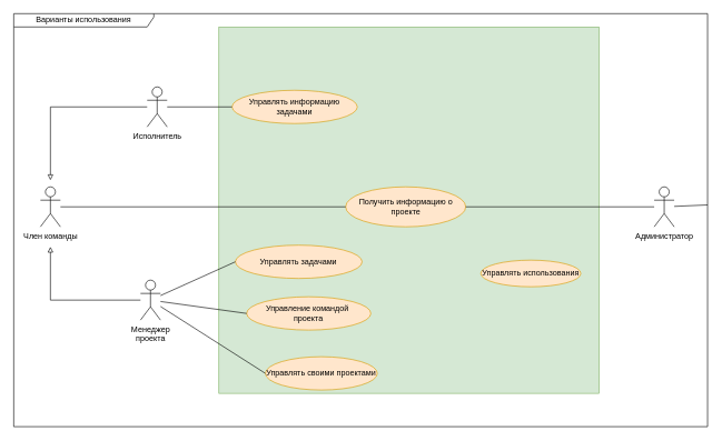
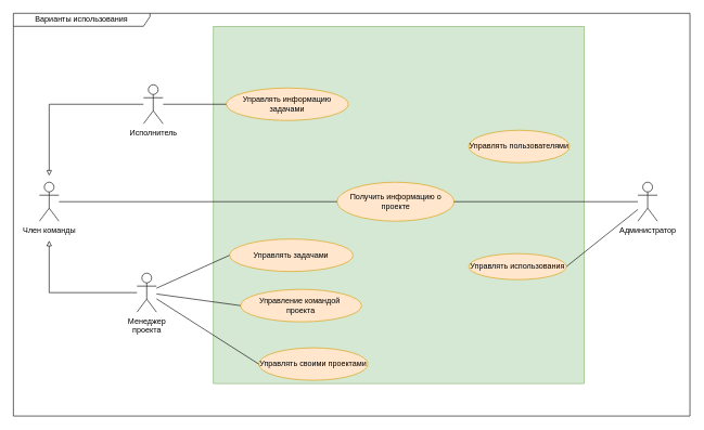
+ <mxCell id="15" value="Управлять пользователями" style="ellipse;whiteSpace=wrap;html=1;fillColor=#ffe6cc;strokeColor=#d79b00;" parent="1" vertex="1"><mxGeometry x="720" y="200" width="155" height="50" as="geometry" /></mxCell>
- <mxCell id="16" value="" style="endArrow=none;html=1;rounded=0;" parent="1" source="17" target="12" edge="1"><mxGeometry width="50" height="50" relative="1" as="geometry"><mxPoint x="480" y="330" as="sourcePoint" /><mxPoint x="880" y="545" as="targetPoint" /></mxGeometry></mxCell>
+ <mxCell id="16" value="" style="endArrow=none;html=1;rounded=0;entryX=1;entryY=0.5;entryDx=0;entryDy=0;" parent="1" source="17" target="23" edge="1"><mxGeometry width="50" height="50" relative="1" as="geometry"><mxPoint x="480" y="330" as="sourcePoint" /><mxPoint x="880" y="545" as="targetPoint" /></mxGeometry></mxCell>
